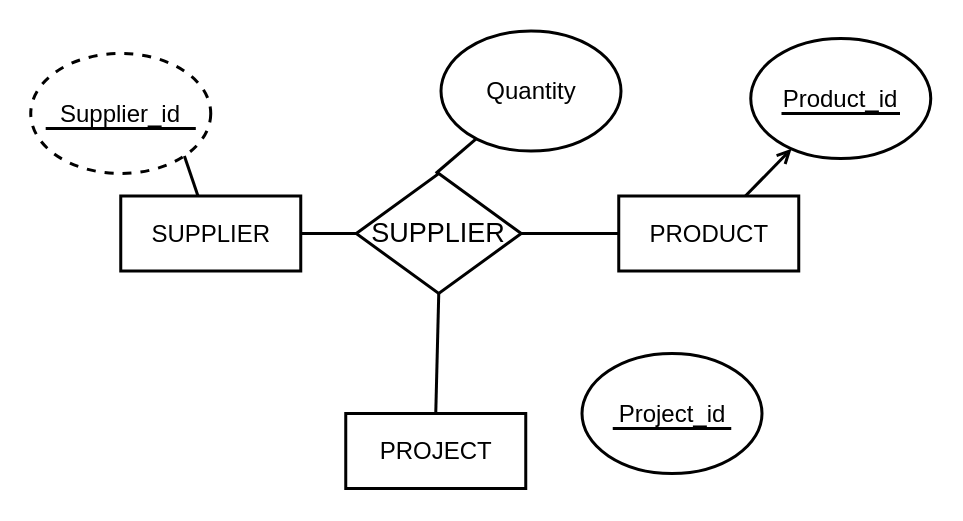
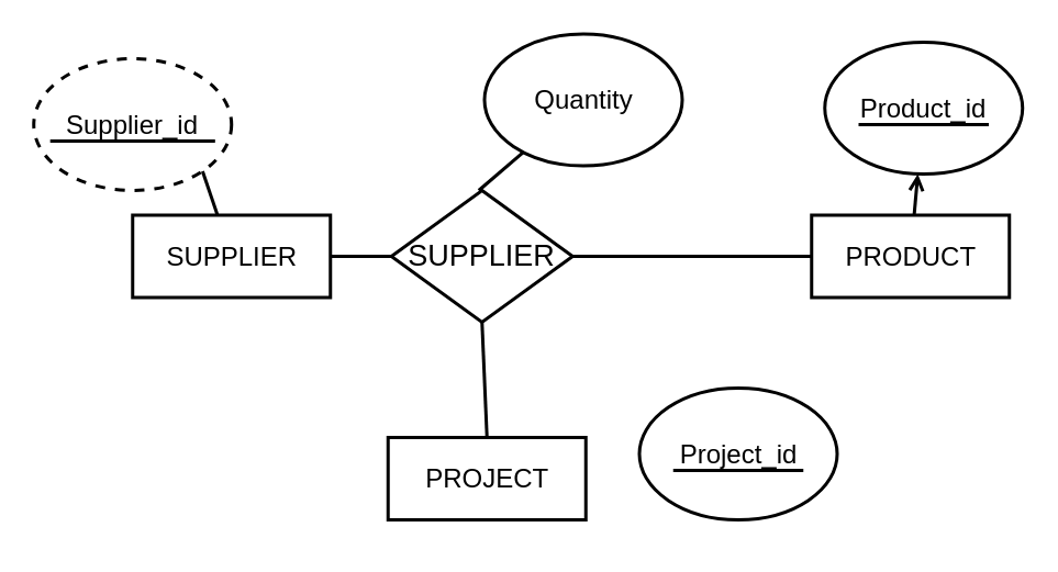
- <mxCell id="3" value="PRODUCT" style="html=1;fillColor=none;fontSize=16;strokeWidth=2;" parent="1" vertex="1"><mxGeometry x="412" y="130" width="120" height="50" as="geometry" /></mxCell>
+ <mxCell id="3" value="PRODUCT" style="html=1;fillColor=none;fontSize=16;strokeWidth=2;" parent="1" vertex="1"><mxGeometry x="492" y="130" width="120" height="50" as="geometry" /></mxCell>
- <mxCell id="12" value="PROJECT" style="html=1;fillColor=none;fontSize=16;strokeWidth=2;" parent="1" vertex="1"><mxGeometry x="230" y="275" width="120" height="50" as="geometry" /></mxCell>
+ <mxCell id="12" value="PROJECT" style="html=1;fillColor=none;fontSize=16;strokeWidth=2;" parent="1" vertex="1"><mxGeometry x="235" y="265" width="120" height="50" as="geometry" /></mxCell>
